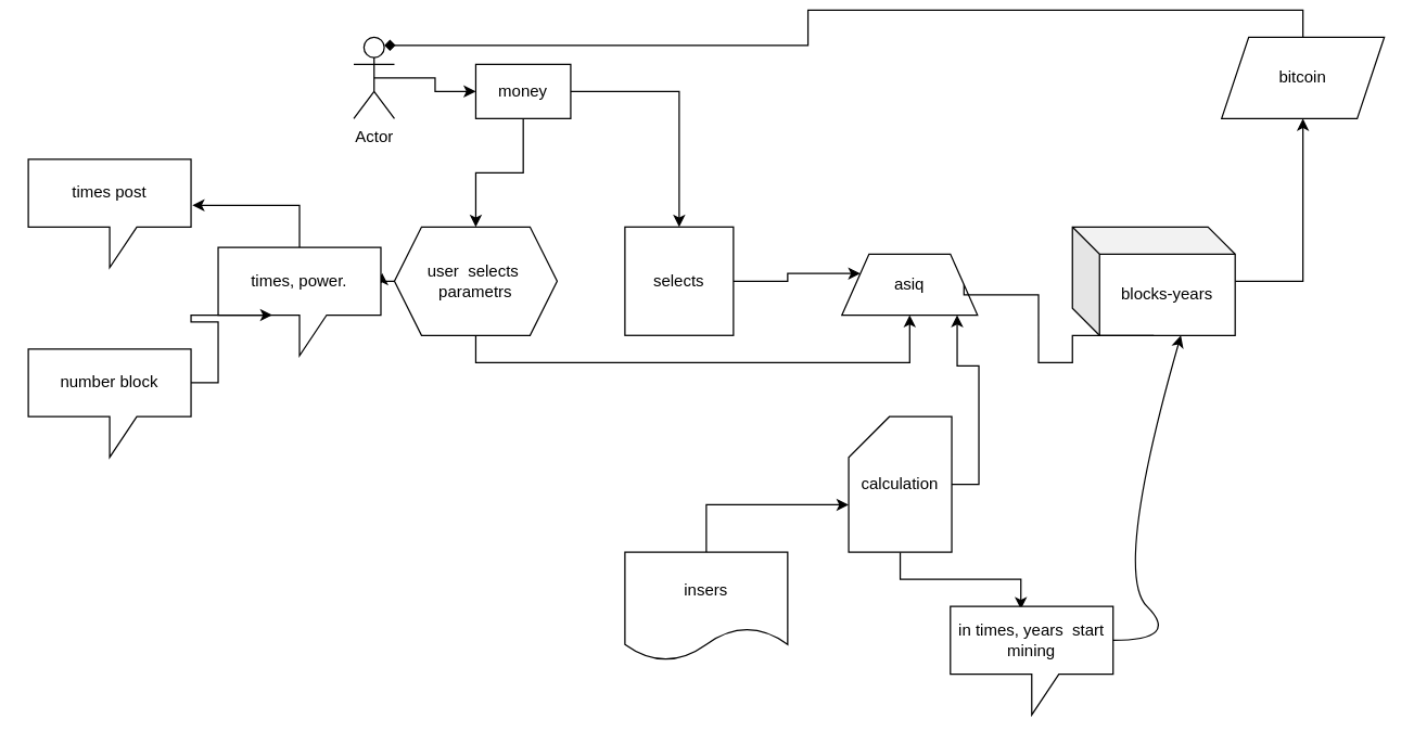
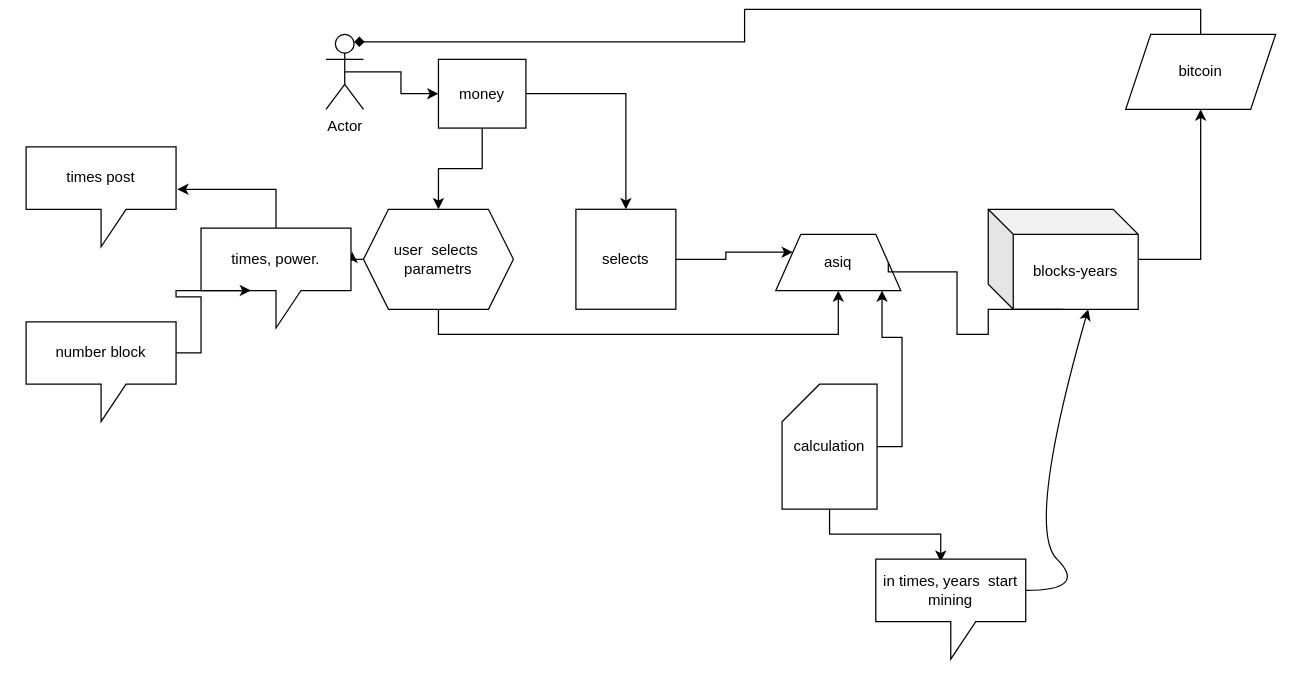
- <mxCell id="6" value="money" style="rounded=0;whiteSpace=wrap;html=1;" parent="1" vertex="1"><mxGeometry x="350" y="40" width="70" height="40" as="geometry" /></mxCell>
+ <mxCell id="6" value="money" style="rounded=0;whiteSpace=wrap;html=1;" parent="1" vertex="1"><mxGeometry x="350" y="40" width="70" height="55" as="geometry" /></mxCell>
- <mxCell id="27" style="edgeStyle=orthogonalEdgeStyle;rounded=0;orthogonalLoop=1;jettySize=auto;html=1;exitX=0.5;exitY=0;exitDx=0;exitDy=0;entryX=0;entryY=0;entryDx=0;entryDy=65;entryPerimeter=0;" parent="1" source="28" target="23" edge="1"><mxGeometry relative="1" as="geometry" /></mxCell>
- <mxCell id="28" value="insers" style="shape=document;whiteSpace=wrap;html=1;boundedLbl=1;" parent="1" vertex="1"><mxGeometry x="460" y="400" width="120" height="80" as="geometry" /></mxCell>
